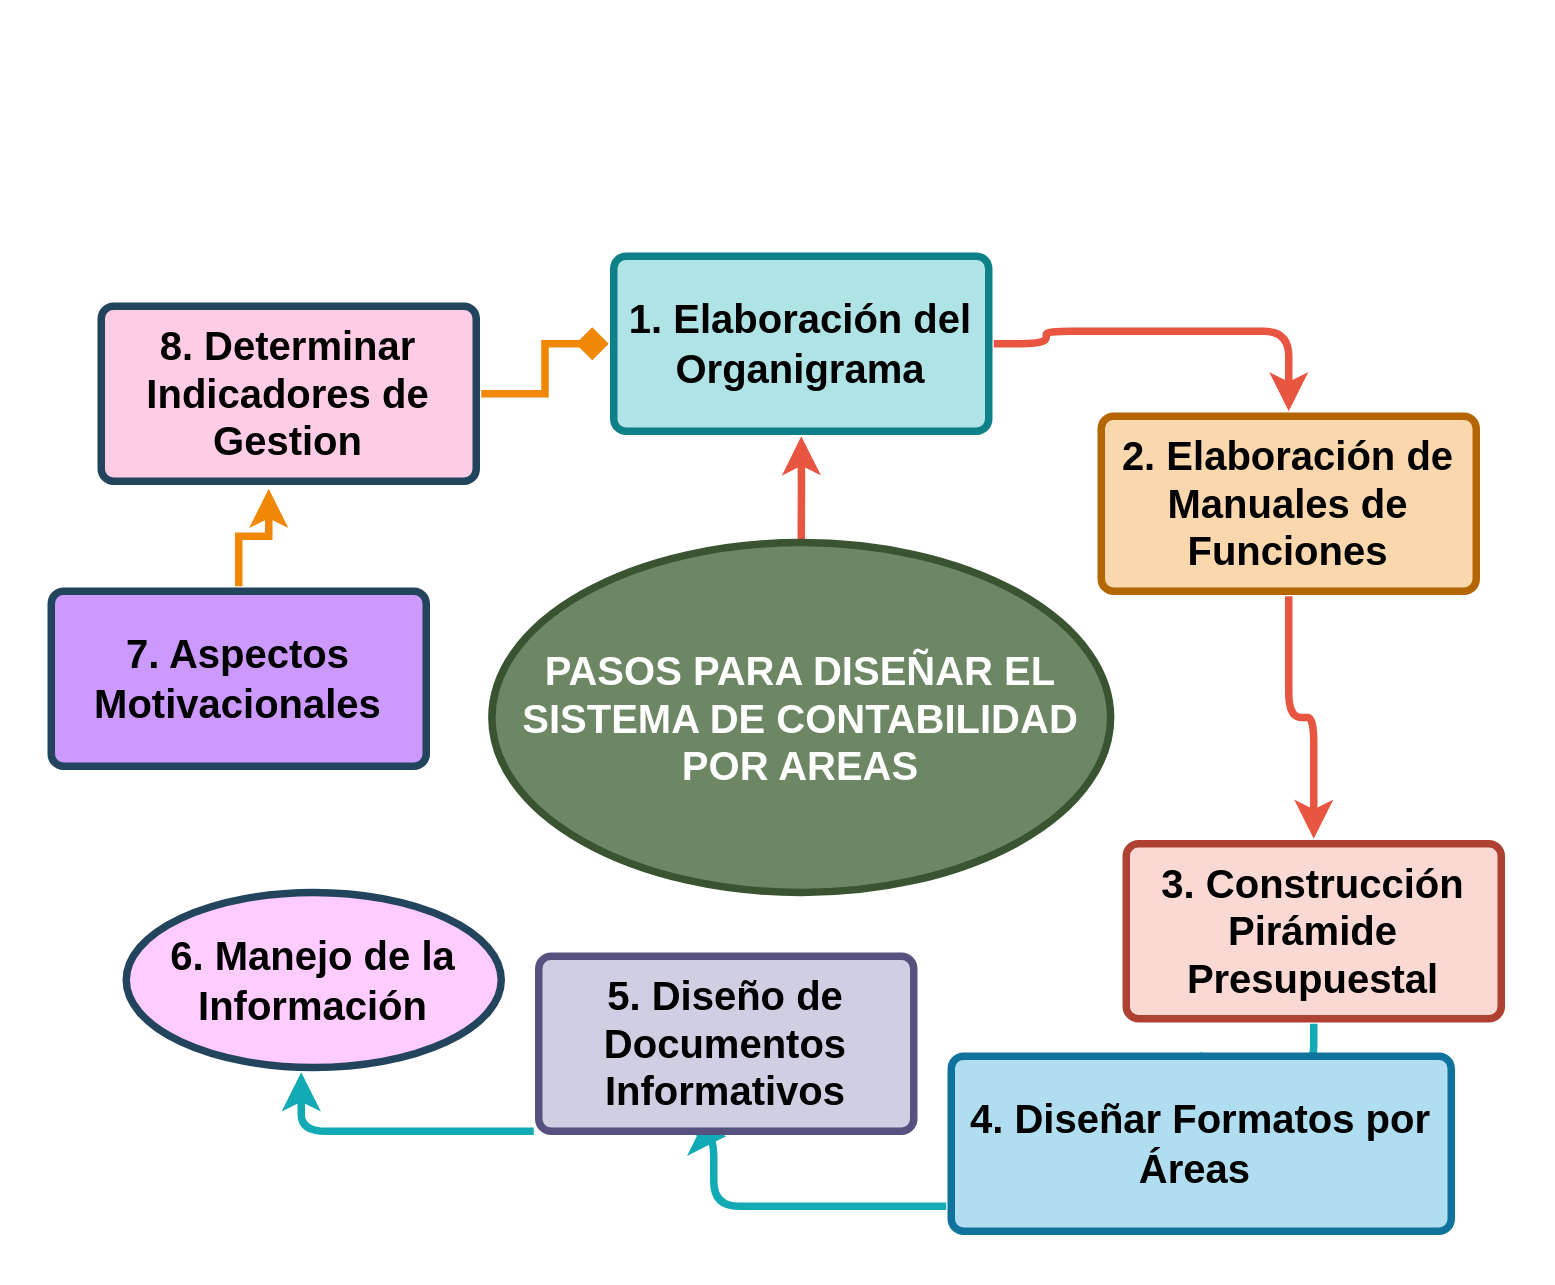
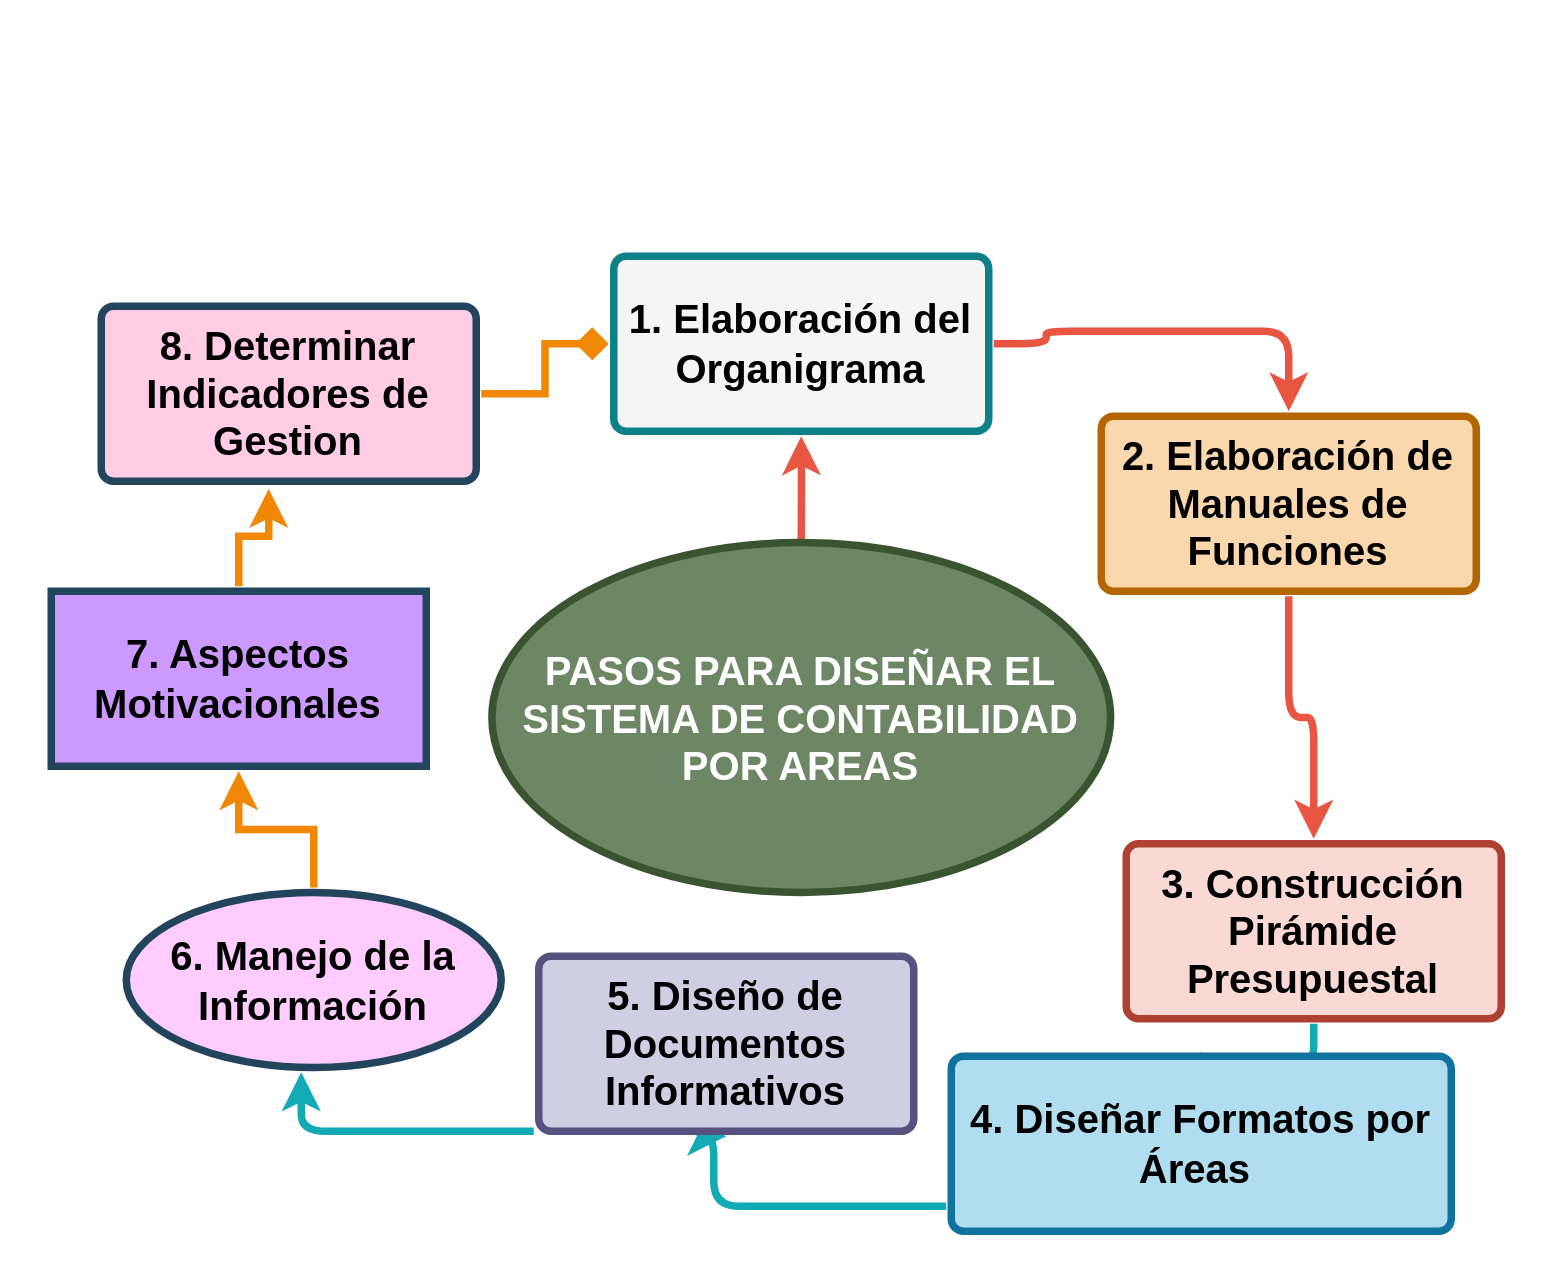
- <mxCell id="3" value="1. Elaboración del Organigrama" style="rounded=1;whiteSpace=wrap;html=1;shadow=0;labelBackgroundColor=none;strokeColor=#0e8088;strokeWidth=3;fillColor=#b0e3e6;fontFamily=Helvetica;fontSize=16;align=center;fontStyle=1;spacing=5;arcSize=7;perimeterSpacing=2;" parent="1" vertex="1"><mxGeometry x="245" y="102" width="150" height="70" as="geometry" /></mxCell>
+ <mxCell id="3" value="1. Elaboración del Organigrama" style="rounded=1;whiteSpace=wrap;html=1;shadow=0;labelBackgroundColor=none;strokeColor=#0e8088;strokeWidth=3;fillColor=#f5f5f5;fontFamily=Helvetica;fontSize=16;align=center;fontStyle=1;spacing=5;arcSize=7;perimeterSpacing=2;" parent="1" vertex="1"><mxGeometry x="245" y="102" width="150" height="70" as="geometry" /></mxCell>
- <mxCell id="20" value="7. Aspectos Motivacionales" style="rounded=1;whiteSpace=wrap;html=1;shadow=0;labelBackgroundColor=none;strokeColor=#23445d;strokeWidth=3;fontFamily=Helvetica;fontSize=16;align=center;fontStyle=1;spacing=5;arcSize=7;perimeterSpacing=2;fillColor=#CC99FF;" vertex="1" parent="1"><mxGeometry x="20" y="236" width="150" height="70" as="geometry" /></mxCell>
+ <mxCell id="20" value="7. Aspectos Motivacionales" style="whiteSpace=wrap;html=1;shadow=0;labelBackgroundColor=none;strokeColor=#23445d;strokeWidth=3;fontFamily=Helvetica;fontSize=16;align=center;fontStyle=1;spacing=5;arcSize=7;perimeterSpacing=2;fillColor=#CC99FF;rounded=0;" vertex="1" parent="1"><mxGeometry x="20" y="236" width="150" height="70" as="geometry" /></mxCell>
+ <mxCell id="17" style="edgeStyle=orthogonalEdgeStyle;rounded=0;orthogonalLoop=1;jettySize=auto;html=1;entryX=0.5;entryY=1;entryDx=0;entryDy=0;shadow=0;fontSize=14;fontColor=#FFFFFF;strokeColor=#F08705;strokeWidth=3;labelBackgroundColor=none;spacing=5;endFill=1;startFill=0;" edge="1" parent="1" source="18" target="20"><mxGeometry relative="1" as="geometry" /></mxCell>
